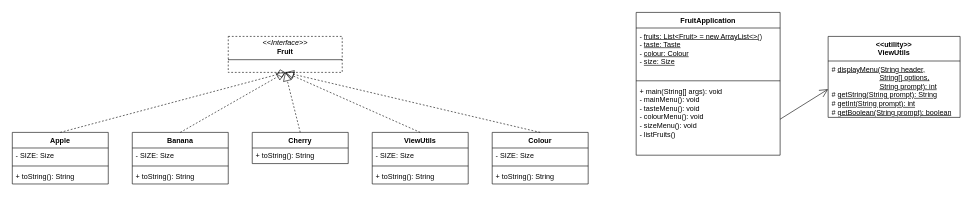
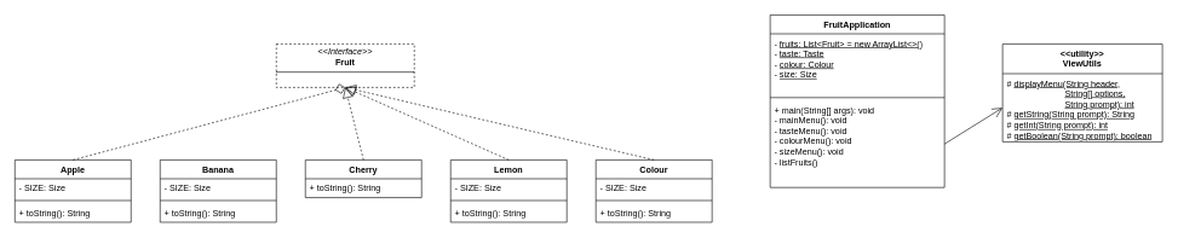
- <mxCell id="18" value="" style="endArrow=block;dashed=1;endFill=0;endSize=12;html=1;rounded=0;exitX=0.5;exitY=0;exitDx=0;exitDy=0;entryX=0.5;entryY=1;entryDx=0;entryDy=0;" edge="1" parent="1" source="7" target="2"><mxGeometry width="160" relative="1" as="geometry"><mxPoint x="170" y="200" as="sourcePoint" /><mxPoint x="330" y="150" as="targetPoint" /></mxGeometry></mxCell>
- <mxCell id="13" value="ViewUtils" style="swimlane;fontStyle=1;align=center;verticalAlign=top;childLayout=stackLayout;horizontal=1;startSize=26;horizontalStack=0;resizeParent=1;resizeParentMax=0;resizeLast=0;collapsible=1;marginBottom=0;whiteSpace=wrap;html=1;" vertex="1" parent="1"><mxGeometry x="620" y="220" width="160" height="86" as="geometry" /></mxCell>
+ <mxCell id="13" value="Lemon" style="swimlane;fontStyle=1;align=center;verticalAlign=top;childLayout=stackLayout;horizontal=1;startSize=26;horizontalStack=0;resizeParent=1;resizeParentMax=0;resizeLast=0;collapsible=1;marginBottom=0;whiteSpace=wrap;html=1;" vertex="1" parent="1"><mxGeometry x="620" y="220" width="160" height="86" as="geometry" /></mxCell>
